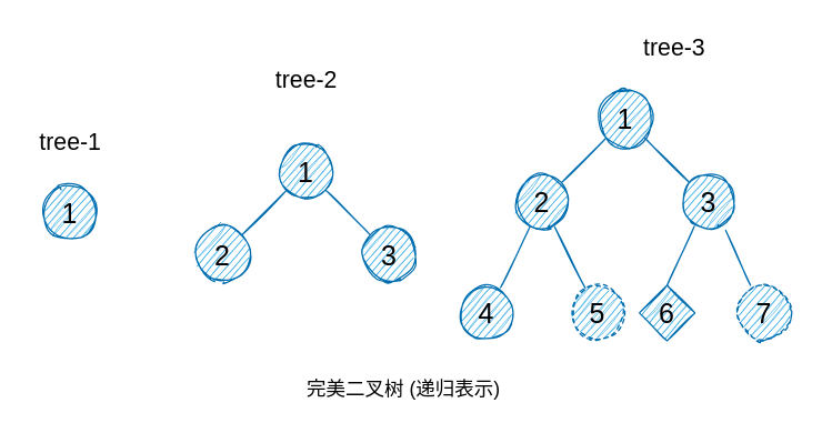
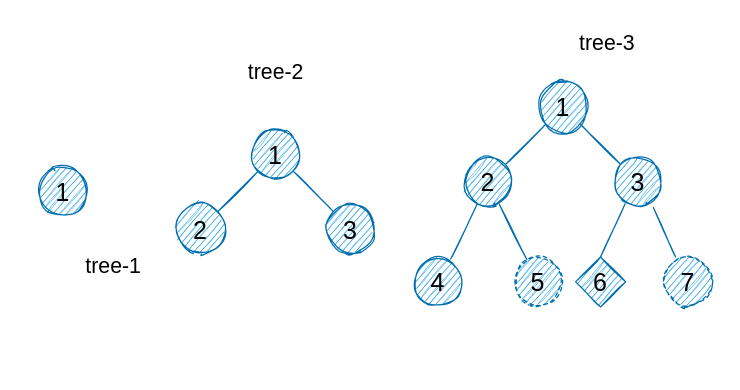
- <mxCell id="21" value="tree-1" style="text;html=1;align=center;verticalAlign=middle;resizable=0;points=[];autosize=1;fontSize=17;" vertex="1" parent="1"><mxGeometry x="20" y="87.5" width="60" height="30" as="geometry" /></mxCell>
+ <mxCell id="21" value="tree-1" style="text;html=1;align=center;verticalAlign=middle;resizable=0;points=[];autosize=1;fontSize=17;" vertex="1" parent="1"><mxGeometry x="60" y="197.5" width="60" height="30" as="geometry" /></mxCell>
- <mxCell id="24" value="完美二叉树 (递归表示) " style="text;html=1;align=center;verticalAlign=middle;resizable=0;points=[];autosize=1;fontSize=14;" vertex="1" parent="1"><mxGeometry x="205" y="270" width="170" height="20" as="geometry" /></mxCell>
